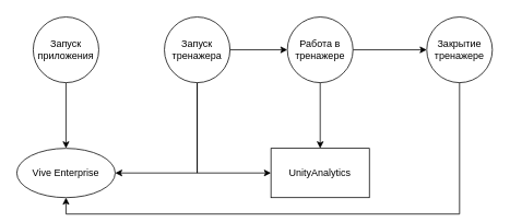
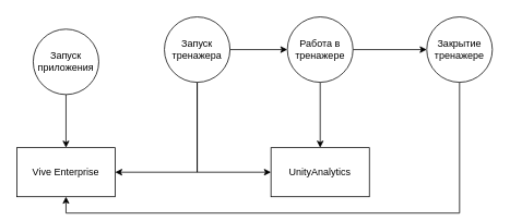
- <mxCell id="3" value="Запуск приложения" style="ellipse;whiteSpace=wrap;html=1;aspect=fixed;" vertex="1" parent="1"><mxGeometry x="40" y="20" width="80" height="80" as="geometry" /></mxCell>
+ <mxCell id="3" value="Запуск приложения" style="ellipse;whiteSpace=wrap;html=1;aspect=fixed;" vertex="1" parent="1"><mxGeometry x="40" y="35" width="80" height="80" as="geometry" /></mxCell>
- <mxCell id="7" value="Vive Enterprise" style="ellipse;whiteSpace=wrap;html=1;" vertex="1" parent="1"><mxGeometry x="20" y="180" width="120" height="60" as="geometry" /></mxCell>
+ <mxCell id="7" value="Vive Enterprise" style="rounded=0;whiteSpace=wrap;html=1;" vertex="1" parent="1"><mxGeometry x="20" y="180" width="120" height="60" as="geometry" /></mxCell>
